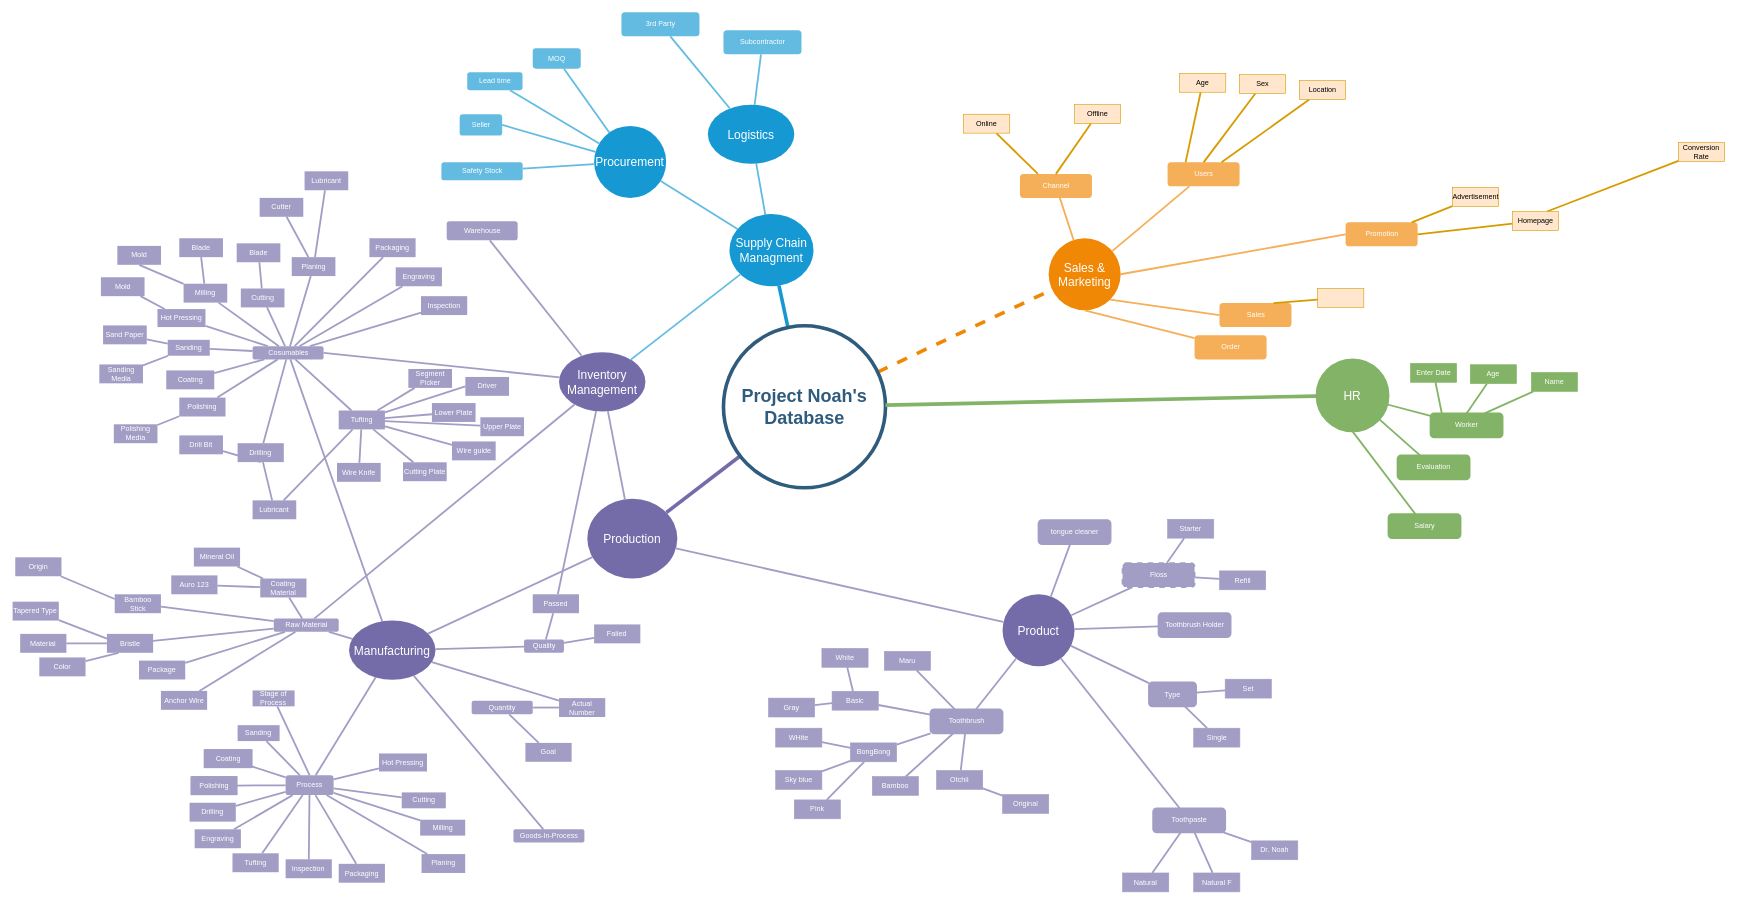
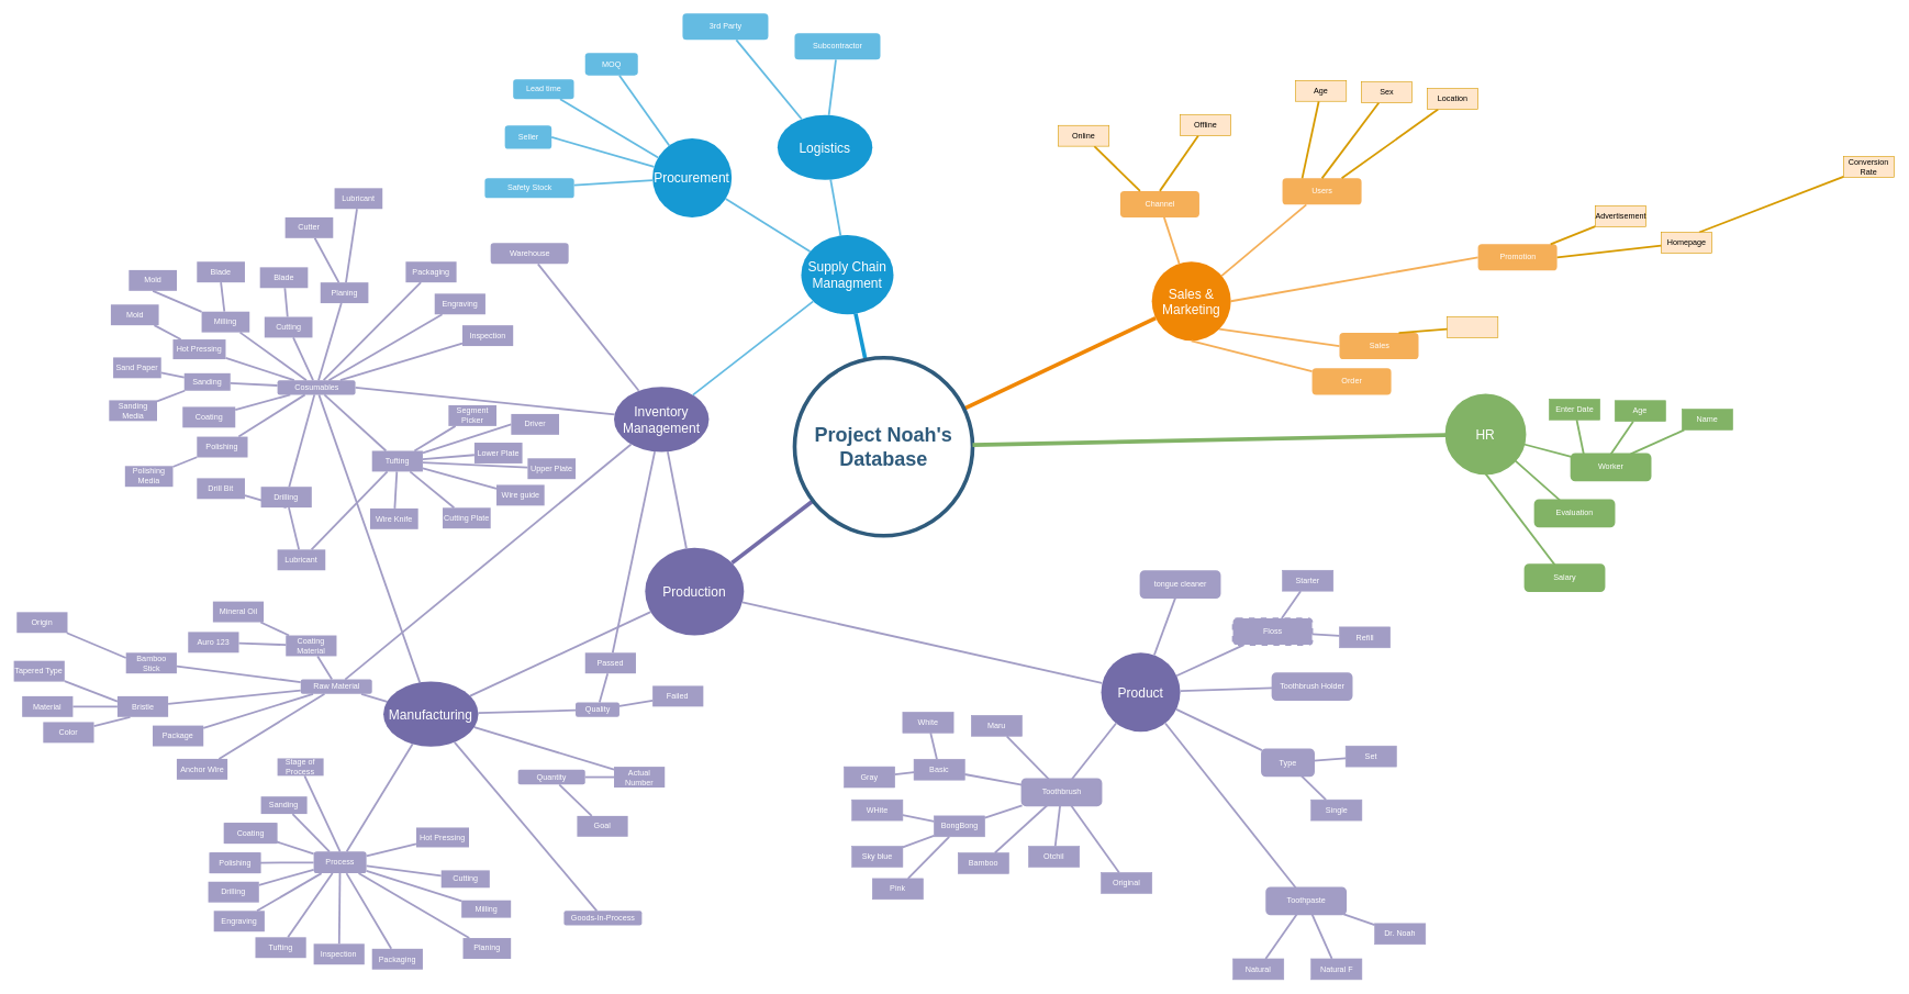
- <mxCell id="8" style="endArrow=none;strokeWidth=6;strokeColor=#f08705;html=1;dashed=1;" parent="1" source="33" target="3" edge="1"><mxGeometry relative="1" as="geometry" /></mxCell>
+ <mxCell id="8" style="endArrow=none;strokeWidth=6;strokeColor=#f08705;html=1;" parent="1" source="33" target="3" edge="1"><mxGeometry relative="1" as="geometry" /></mxCell>
- <mxCell id="186" style="edgeStyle=none;orthogonalLoop=1;jettySize=auto;html=1;endArrow=none;strokeWidth=3;strokeColor=#A29DC5;" parent="1" source="187" target="180" edge="1"><mxGeometry relative="1" as="geometry" /></mxCell>
+ <mxCell id="186" style="edgeStyle=none;orthogonalLoop=1;jettySize=auto;html=1;endArrow=none;strokeWidth=3;strokeColor=#A29DC5;" parent="1" source="187" target="26" edge="1"><mxGeometry relative="1" as="geometry" /></mxCell>
